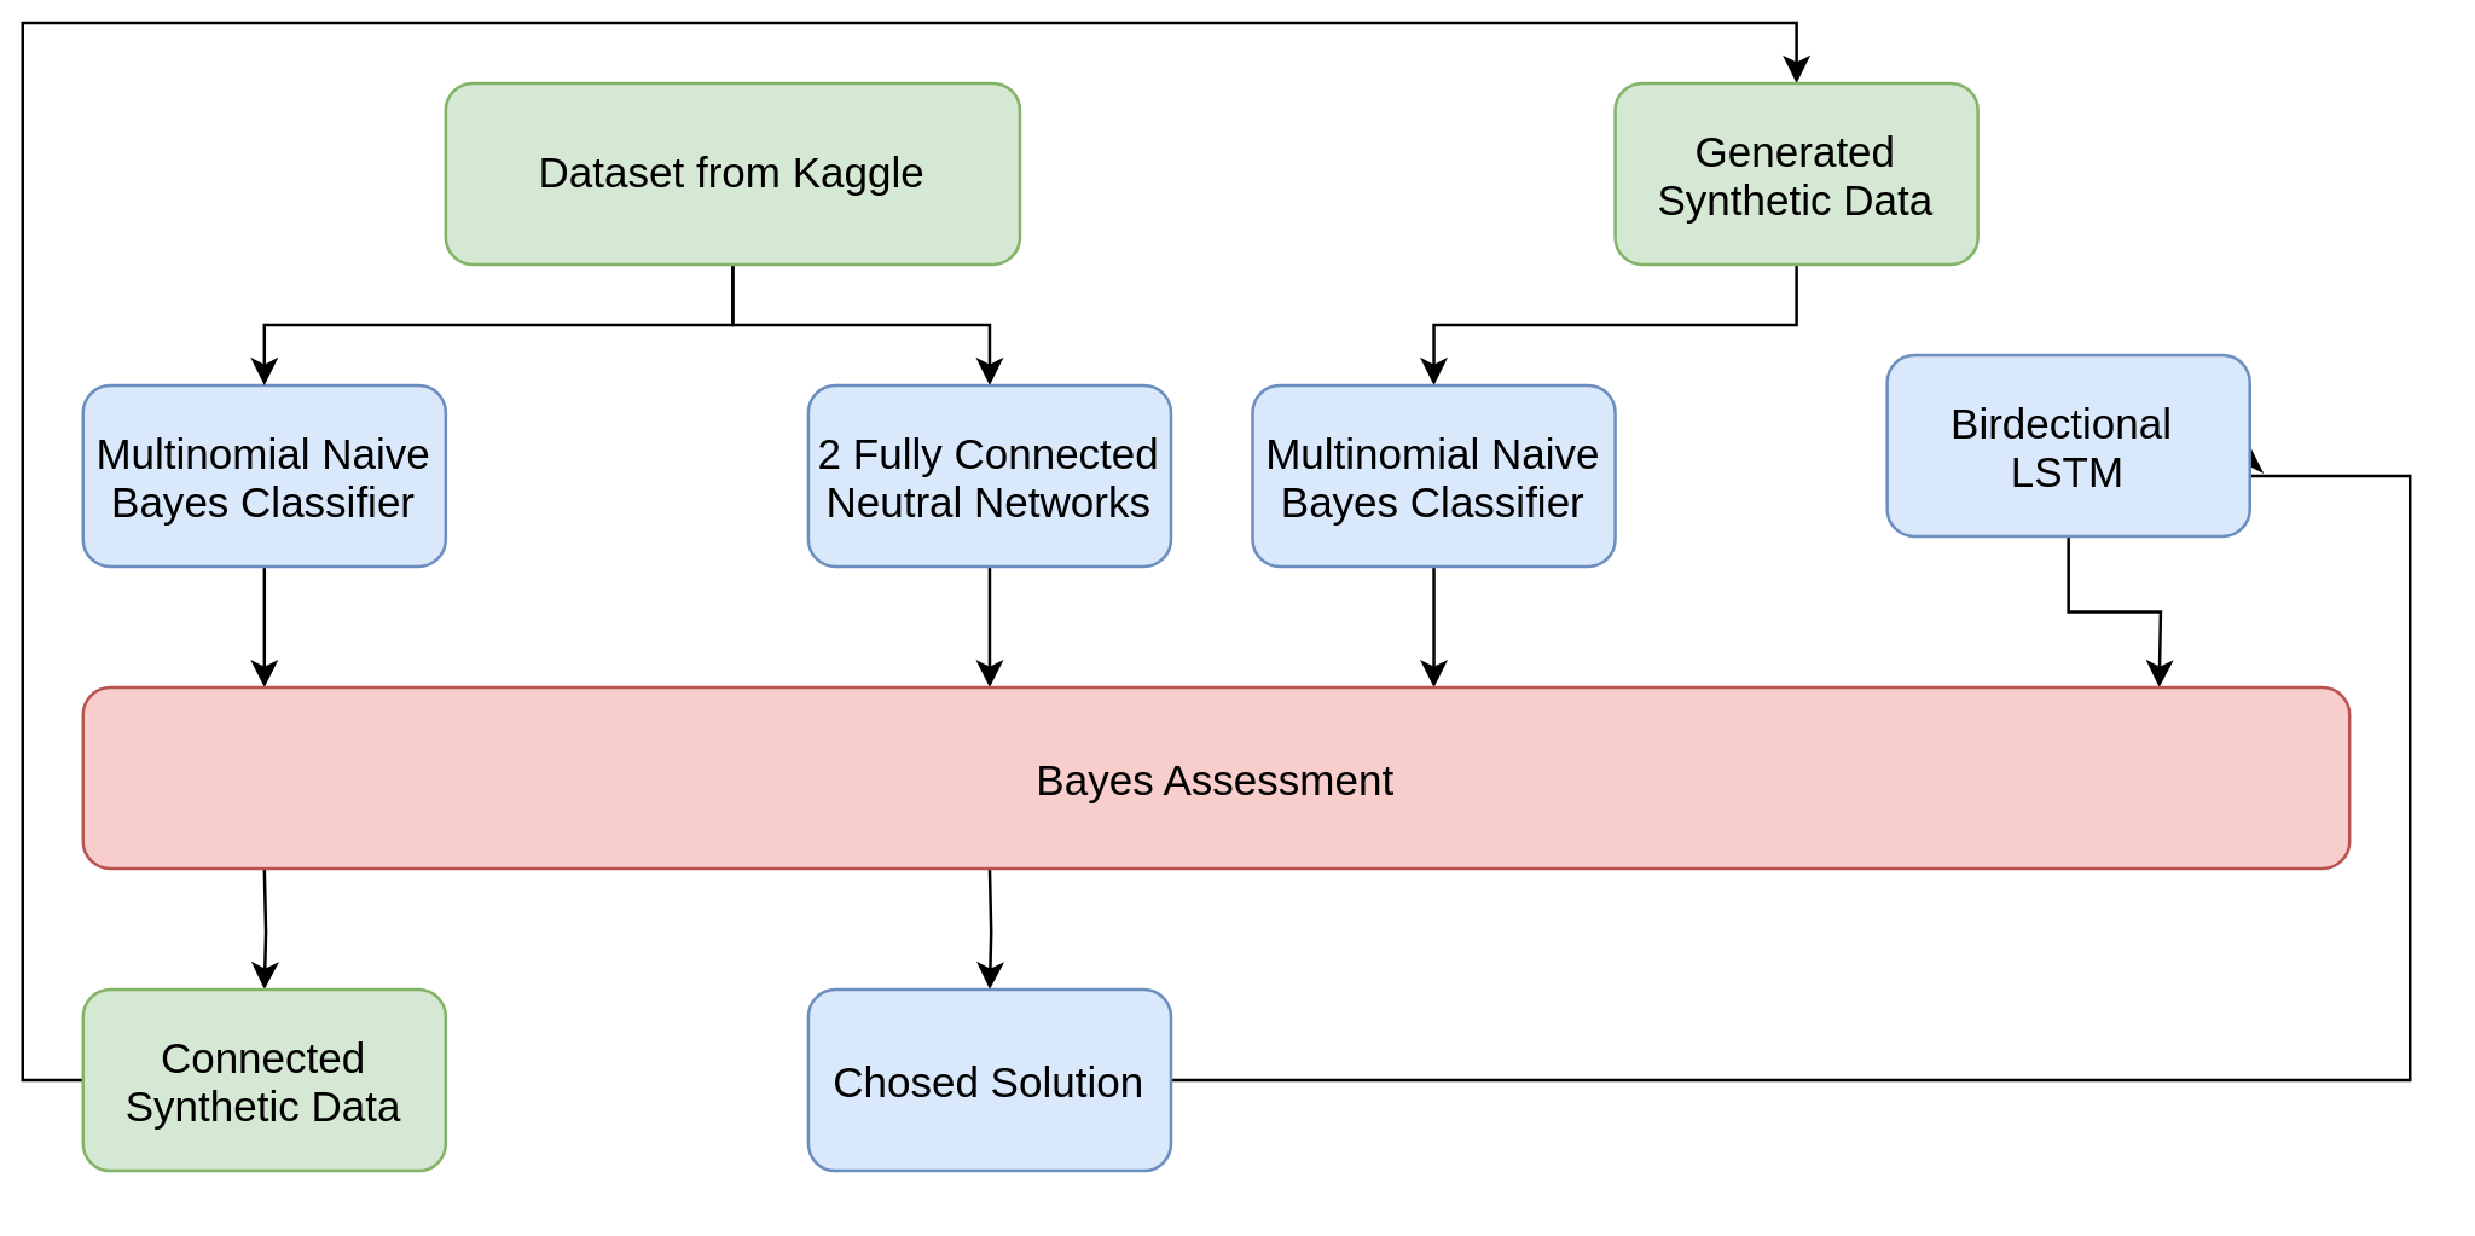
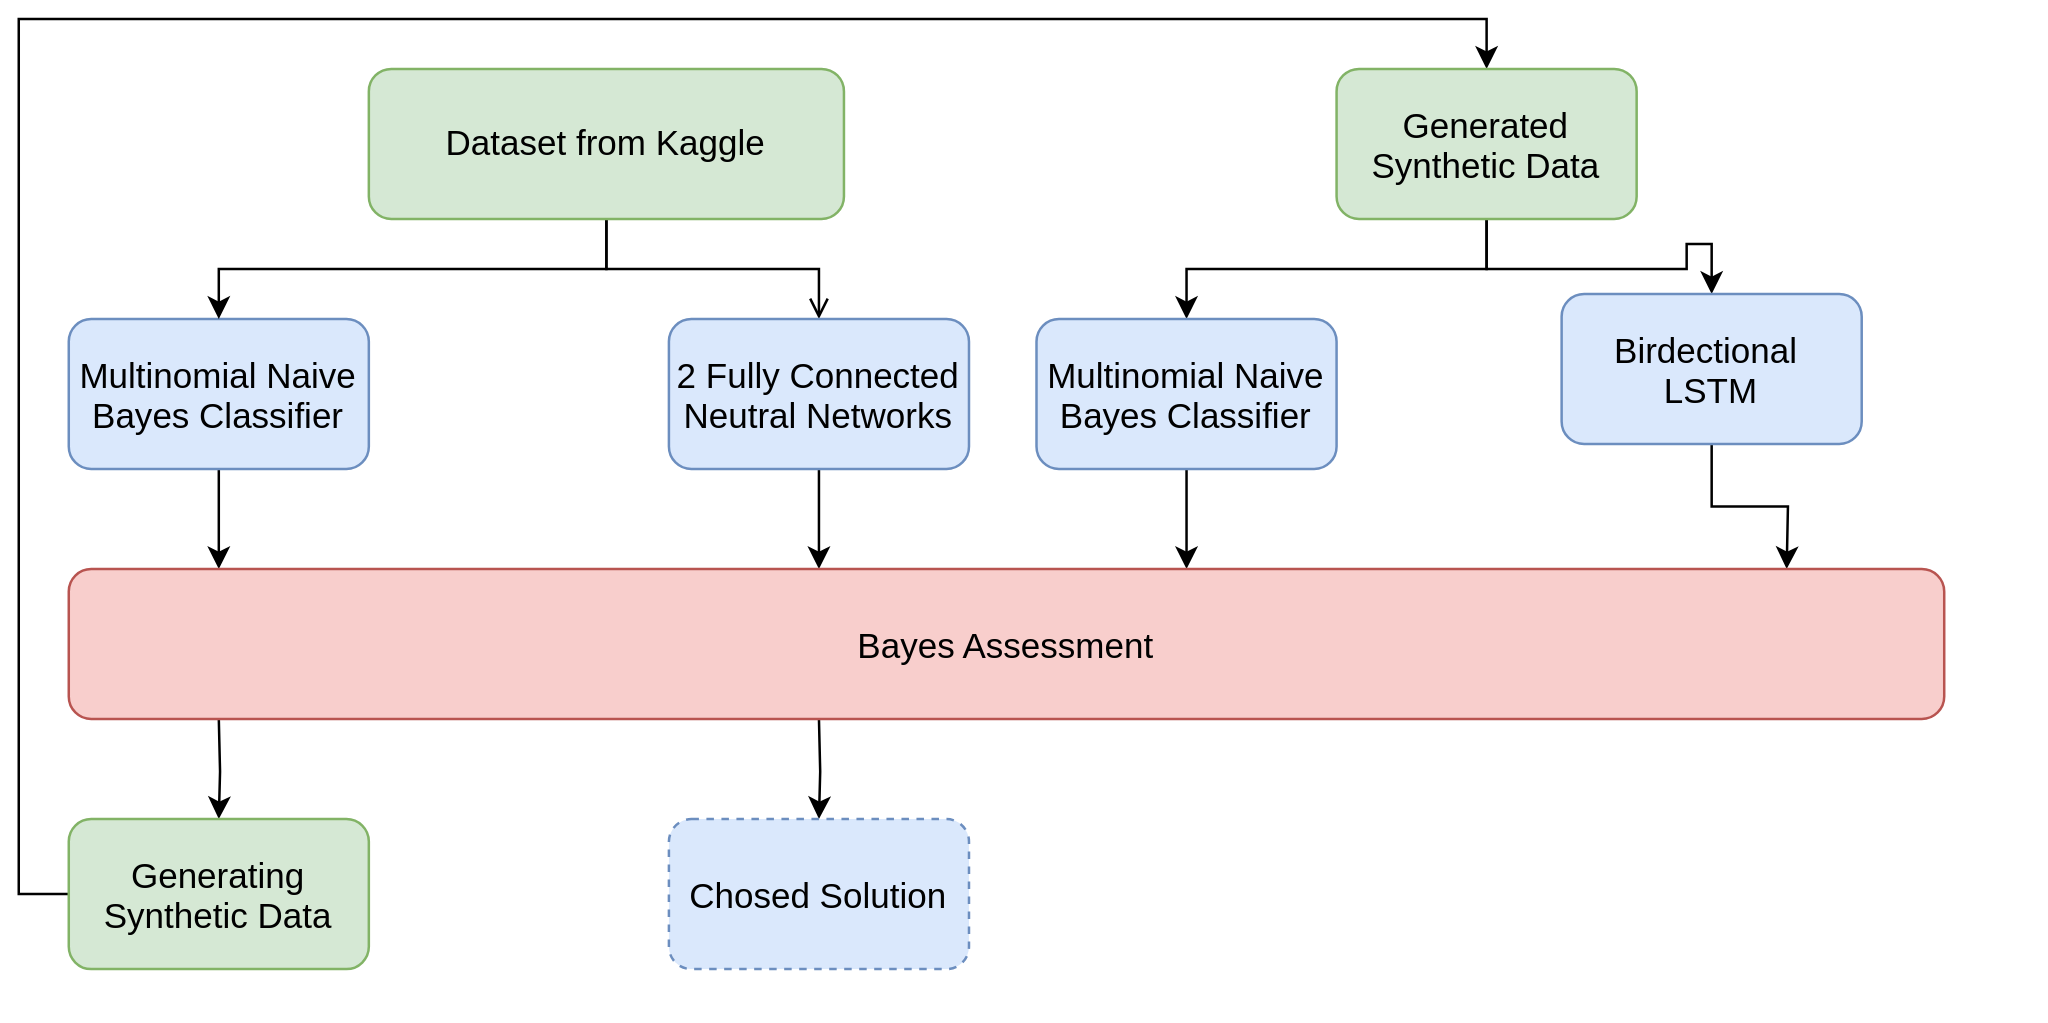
+ <mxCell id="14" style="edgeStyle=orthogonalEdgeStyle;rounded=0;orthogonalLoop=1;jettySize=auto;html=1;exitX=0.5;exitY=1;exitDx=0;exitDy=0;fontSize=14;" edge="1" parent="1" source="15" target="21"><mxGeometry relative="1" as="geometry" /></mxCell>
- <mxCell id="5" style="edgeStyle=orthogonalEdgeStyle;rounded=0;orthogonalLoop=1;jettySize=auto;html=1;exitX=0.5;exitY=1;exitDx=0;exitDy=0;fontSize=14;" edge="1" parent="1" source="6" target="8"><mxGeometry relative="1" as="geometry" /></mxCell>
+ <mxCell id="5" style="edgeStyle=orthogonalEdgeStyle;rounded=0;orthogonalLoop=1;jettySize=auto;html=1;exitX=0.5;exitY=1;exitDx=0;exitDy=0;fontSize=14;endArrow=open;" edge="1" parent="1" source="6" target="8"><mxGeometry relative="1" as="geometry" /></mxCell>
- <mxCell id="12" value="&lt;p style=&quot;margin: 0px; font-stretch: normal; font-size: 14px; line-height: normal;&quot;&gt;Connected Synthetic Data&lt;/p&gt;" style="rounded=1;whiteSpace=wrap;html=1;fontSize=14;fillColor=#d5e8d4;strokeColor=#82b366;" vertex="1" parent="1"><mxGeometry x="20" y="320" width="120" height="60" as="geometry" /></mxCell>
+ <mxCell id="12" value="&lt;p style=&quot;margin: 0px; font-stretch: normal; font-size: 14px; line-height: normal;&quot;&gt;Generating Synthetic Data&lt;/p&gt;" style="rounded=1;whiteSpace=wrap;html=1;fontSize=14;fillColor=#d5e8d4;strokeColor=#82b366;" vertex="1" parent="1"><mxGeometry x="20" y="320" width="120" height="60" as="geometry" /></mxCell>
- <mxCell id="17" value="&lt;p style=&quot;margin: 0px ; font-stretch: normal ; font-size: 14px ; line-height: normal&quot;&gt;Chosed Solution&lt;/p&gt;" style="rounded=1;whiteSpace=wrap;html=1;fontSize=14;fillColor=#dae8fc;strokeColor=#6c8ebf;" vertex="1" parent="1"><mxGeometry x="260" y="320" width="120" height="60" as="geometry" /></mxCell>
+ <mxCell id="17" value="&lt;p style=&quot;margin: 0px ; font-stretch: normal ; font-size: 14px ; line-height: normal&quot;&gt;Chosed Solution&lt;/p&gt;" style="rounded=1;whiteSpace=wrap;html=1;fontSize=14;fillColor=#dae8fc;strokeColor=#6c8ebf;dashed=1;" vertex="1" parent="1"><mxGeometry x="260" y="320" width="120" height="60" as="geometry" /></mxCell>
- <mxCell id="16" style="edgeStyle=orthogonalEdgeStyle;rounded=0;orthogonalLoop=1;jettySize=auto;html=1;exitX=1;exitY=0.5;exitDx=0;exitDy=0;entryX=1;entryY=0.5;entryDx=0;entryDy=0;fontSize=14;" edge="1" parent="1" source="17" target="21"><mxGeometry relative="1" as="geometry"><Array as="points"><mxPoint x="790" y="350" /><mxPoint x="790" y="150" /></Array></mxGeometry></mxCell>
